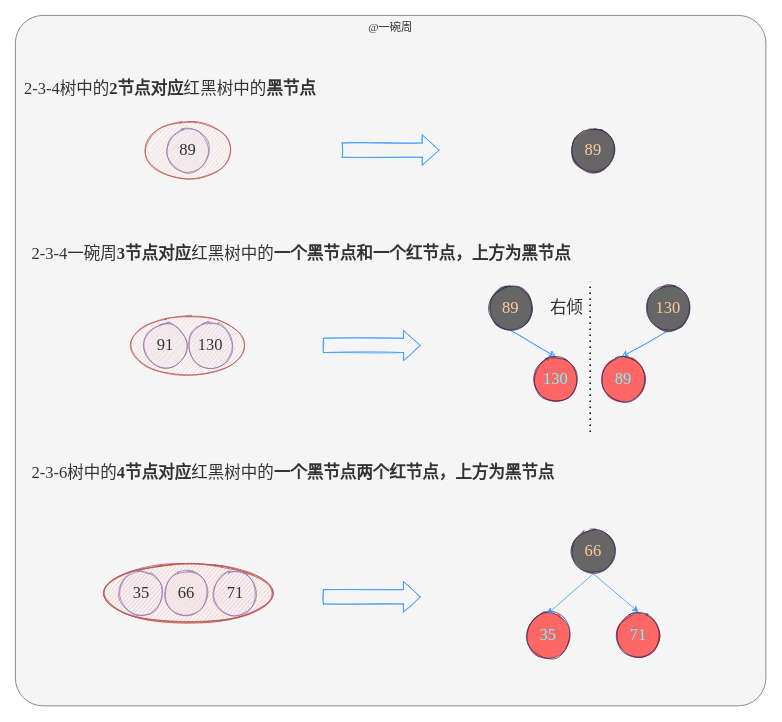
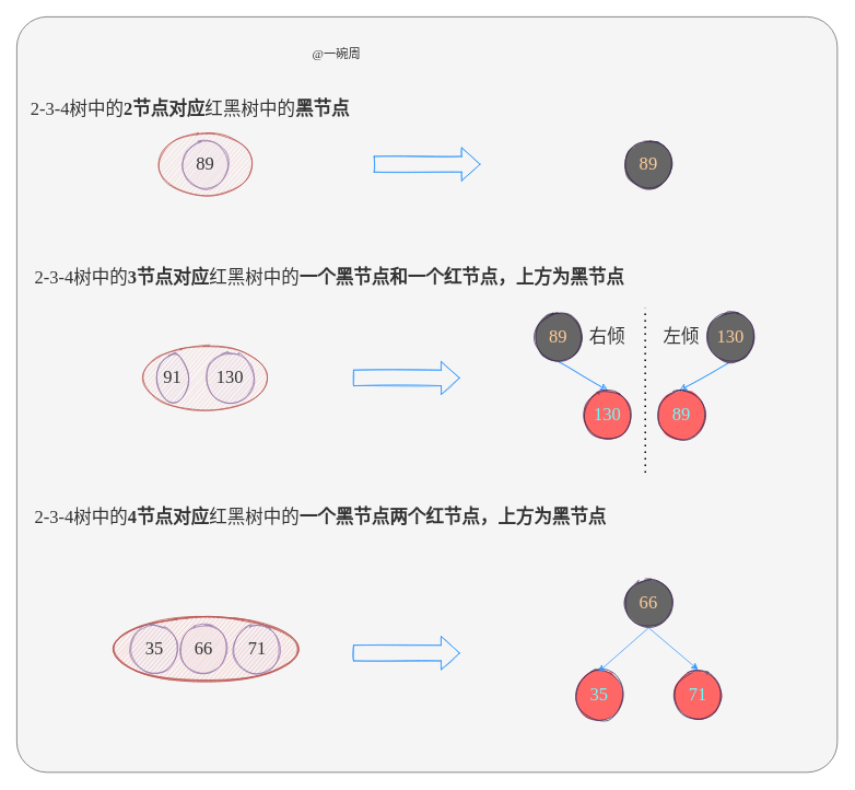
- <mxCell id="34" value="@一碗周" style="text;html=1;strokeColor=none;fillColor=none;align=center;verticalAlign=middle;whiteSpace=wrap;rounded=0;sketch=0;fontFamily=Comic Sans MS;fontSize=15;fontColor=#333333;" parent="1" vertex="1"><mxGeometry x="480" y="20" width="80" height="30" as="geometry" /></mxCell>
+ <mxCell id="34" value="@一碗周" style="text;html=1;strokeColor=none;fillColor=none;align=center;verticalAlign=middle;whiteSpace=wrap;rounded=0;sketch=0;fontFamily=Comic Sans MS;fontSize=15;fontColor=#333333;" parent="1" vertex="1"><mxGeometry x="370" y="50" width="80" height="30" as="geometry" /></mxCell>
- <mxCell id="3" value="&lt;font style=&quot;font-size: 22px&quot;&gt;2-3-4树中的&lt;b&gt;2节点对应&lt;/b&gt;红黑树中的&lt;b&gt;黑节点&lt;/b&gt;&lt;/font&gt;" style="text;html=1;strokeColor=none;fillColor=none;align=left;verticalAlign=middle;whiteSpace=wrap;rounded=0;sketch=0;fontFamily=Comic Sans MS;fontSize=15;fontColor=#333333;" parent="1" vertex="1"><mxGeometry x="30" y="100" width="960" height="35" as="geometry" /></mxCell>
+ <mxCell id="3" value="&lt;font style=&quot;font-size: 22px&quot;&gt;2-3-4树中的&lt;b&gt;2节点对应&lt;/b&gt;红黑树中的&lt;b&gt;黑节点&lt;/b&gt;&lt;/font&gt;" style="text;html=1;strokeColor=none;fillColor=none;align=left;verticalAlign=middle;whiteSpace=wrap;rounded=0;sketch=0;fontFamily=Comic Sans MS;fontSize=15;fontColor=#333333;" parent="1" vertex="1"><mxGeometry x="35" y="115" width="960" height="35" as="geometry" /></mxCell>
- <mxCell id="11" value="&lt;font style=&quot;font-size: 22px&quot;&gt;2-3-4一碗周&lt;b&gt;3节点对应&lt;/b&gt;红黑树中的&lt;b&gt;一个黑节点和一个红节点，上方为黑节点&lt;/b&gt;&lt;/font&gt;" style="text;html=1;strokeColor=none;fillColor=none;align=left;verticalAlign=middle;whiteSpace=wrap;rounded=0;sketch=0;fontFamily=Comic Sans MS;fontSize=15;fontColor=#333333;" parent="1" vertex="1"><mxGeometry x="40" y="320" width="960" height="35" as="geometry" /></mxCell>
+ <mxCell id="11" value="&lt;font style=&quot;font-size: 22px&quot;&gt;2-3-4树中的&lt;b&gt;3节点对应&lt;/b&gt;红黑树中的&lt;b&gt;一个黑节点和一个红节点，上方为黑节点&lt;/b&gt;&lt;/font&gt;" style="text;html=1;strokeColor=none;fillColor=none;align=left;verticalAlign=middle;whiteSpace=wrap;rounded=0;sketch=0;fontFamily=Comic Sans MS;fontSize=15;fontColor=#333333;" parent="1" vertex="1"><mxGeometry x="40" y="320" width="960" height="35" as="geometry" /></mxCell>
- <mxCell id="20" value="&lt;font color=&quot;#333333&quot;&gt;右倾&lt;/font&gt;" style="text;html=1;strokeColor=none;fillColor=none;align=center;verticalAlign=middle;whiteSpace=wrap;rounded=0;sketch=0;fillStyle=solid;fontFamily=Comic Sans MS;fontSize=22;fontColor=#66FFFF;" parent="1" vertex="1"><mxGeometry x="725" y="395" width="60" height="30" as="geometry" /></mxCell>
+ <mxCell id="20" value="&lt;font color=&quot;#333333&quot;&gt;右倾&lt;/font&gt;" style="text;html=1;strokeColor=none;fillColor=none;align=center;verticalAlign=middle;whiteSpace=wrap;rounded=0;sketch=0;fillStyle=solid;fontFamily=Comic Sans MS;fontSize=22;fontColor=#66FFFF;" parent="1" vertex="1"><mxGeometry x="710" y="395" width="60" height="30" as="geometry" /></mxCell>
+ <mxCell id="21" value="&lt;font color=&quot;#333333&quot;&gt;左倾&lt;/font&gt;" style="text;html=1;strokeColor=none;fillColor=none;align=center;verticalAlign=middle;whiteSpace=wrap;rounded=0;sketch=0;fillStyle=solid;fontFamily=Comic Sans MS;fontSize=22;fontColor=#66FFFF;" parent="1" vertex="1"><mxGeometry x="800" y="395" width="60" height="30" as="geometry" /></mxCell>
- <mxCell id="9" value="&lt;span style=&quot;color: rgb(51 , 51 , 51) ; font-family: &amp;#34;comic sans ms&amp;#34; ; font-size: 22px&quot;&gt;91&lt;/span&gt;" style="ellipse;whiteSpace=wrap;html=1;fillColor=#e1d5e7;strokeColor=#9673a6;sketch=1;" parent="1" vertex="1"><mxGeometry x="190" y="430" width="60" height="60" as="geometry" /></mxCell>
+ <mxCell id="9" value="&lt;span style=&quot;color: rgb(51 , 51 , 51) ; font-family: &amp;#34;comic sans ms&amp;#34; ; font-size: 22px&quot;&gt;91&lt;/span&gt;" style="ellipse;whiteSpace=wrap;html=1;fillColor=#e1d5e7;strokeColor=#9673a6;sketch=1;" parent="1" vertex="1"><mxGeometry x="190" y="430" width="40" height="60" as="geometry" /></mxCell>
- <mxCell id="22" value="&lt;font style=&quot;font-size: 22px&quot;&gt;2-3-6树中的&lt;b&gt;4节点对应&lt;/b&gt;红黑树中的&lt;b&gt;一个黑节点两个红节点，上方为黑节点&lt;/b&gt;&lt;/font&gt;" style="text;html=1;strokeColor=none;fillColor=none;align=left;verticalAlign=middle;whiteSpace=wrap;rounded=0;sketch=0;fontFamily=Comic Sans MS;fontSize=15;fontColor=#333333;" parent="1" vertex="1"><mxGeometry x="40" y="610" width="960" height="40" as="geometry" /></mxCell>
+ <mxCell id="22" value="&lt;font style=&quot;font-size: 22px&quot;&gt;2-3-4树中的&lt;b&gt;4节点对应&lt;/b&gt;红黑树中的&lt;b&gt;一个黑节点两个红节点，上方为黑节点&lt;/b&gt;&lt;/font&gt;" style="text;html=1;strokeColor=none;fillColor=none;align=left;verticalAlign=middle;whiteSpace=wrap;rounded=0;sketch=0;fontFamily=Comic Sans MS;fontSize=15;fontColor=#333333;" parent="1" vertex="1"><mxGeometry x="40" y="610" width="960" height="40" as="geometry" /></mxCell>
